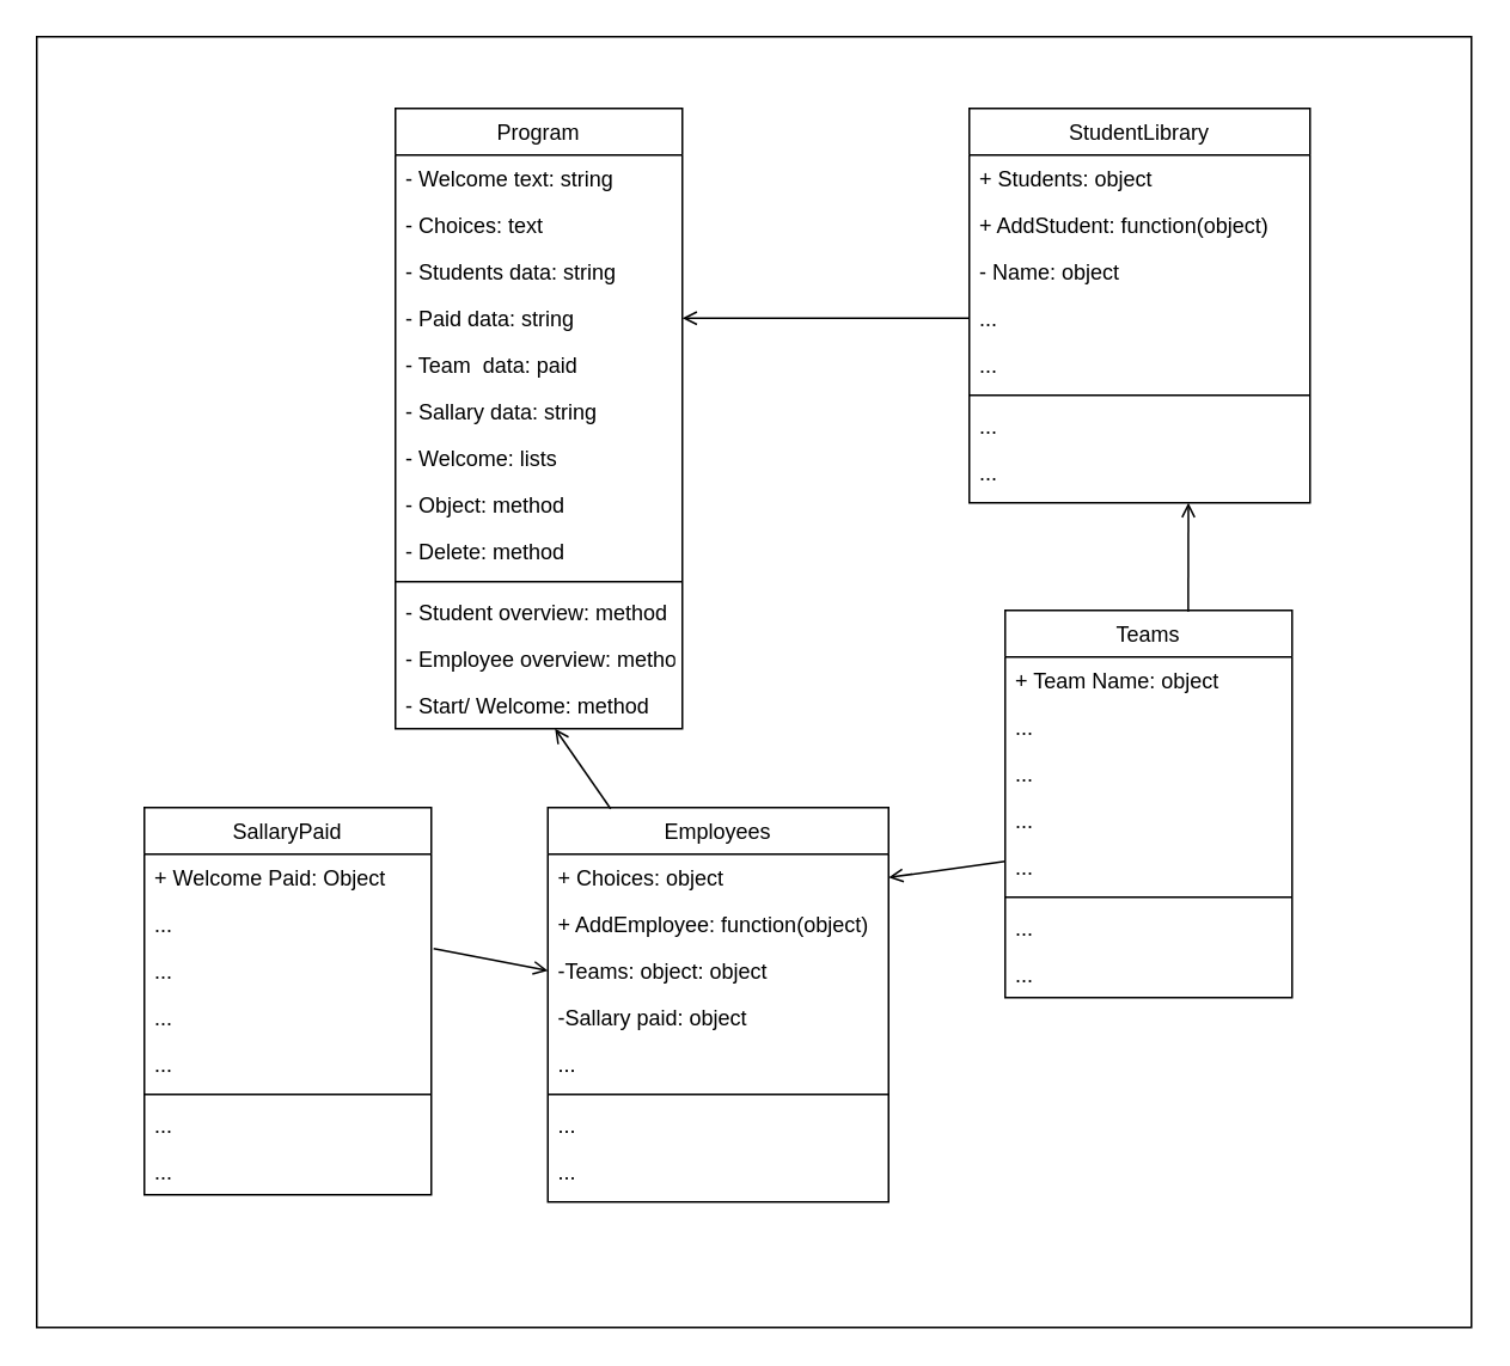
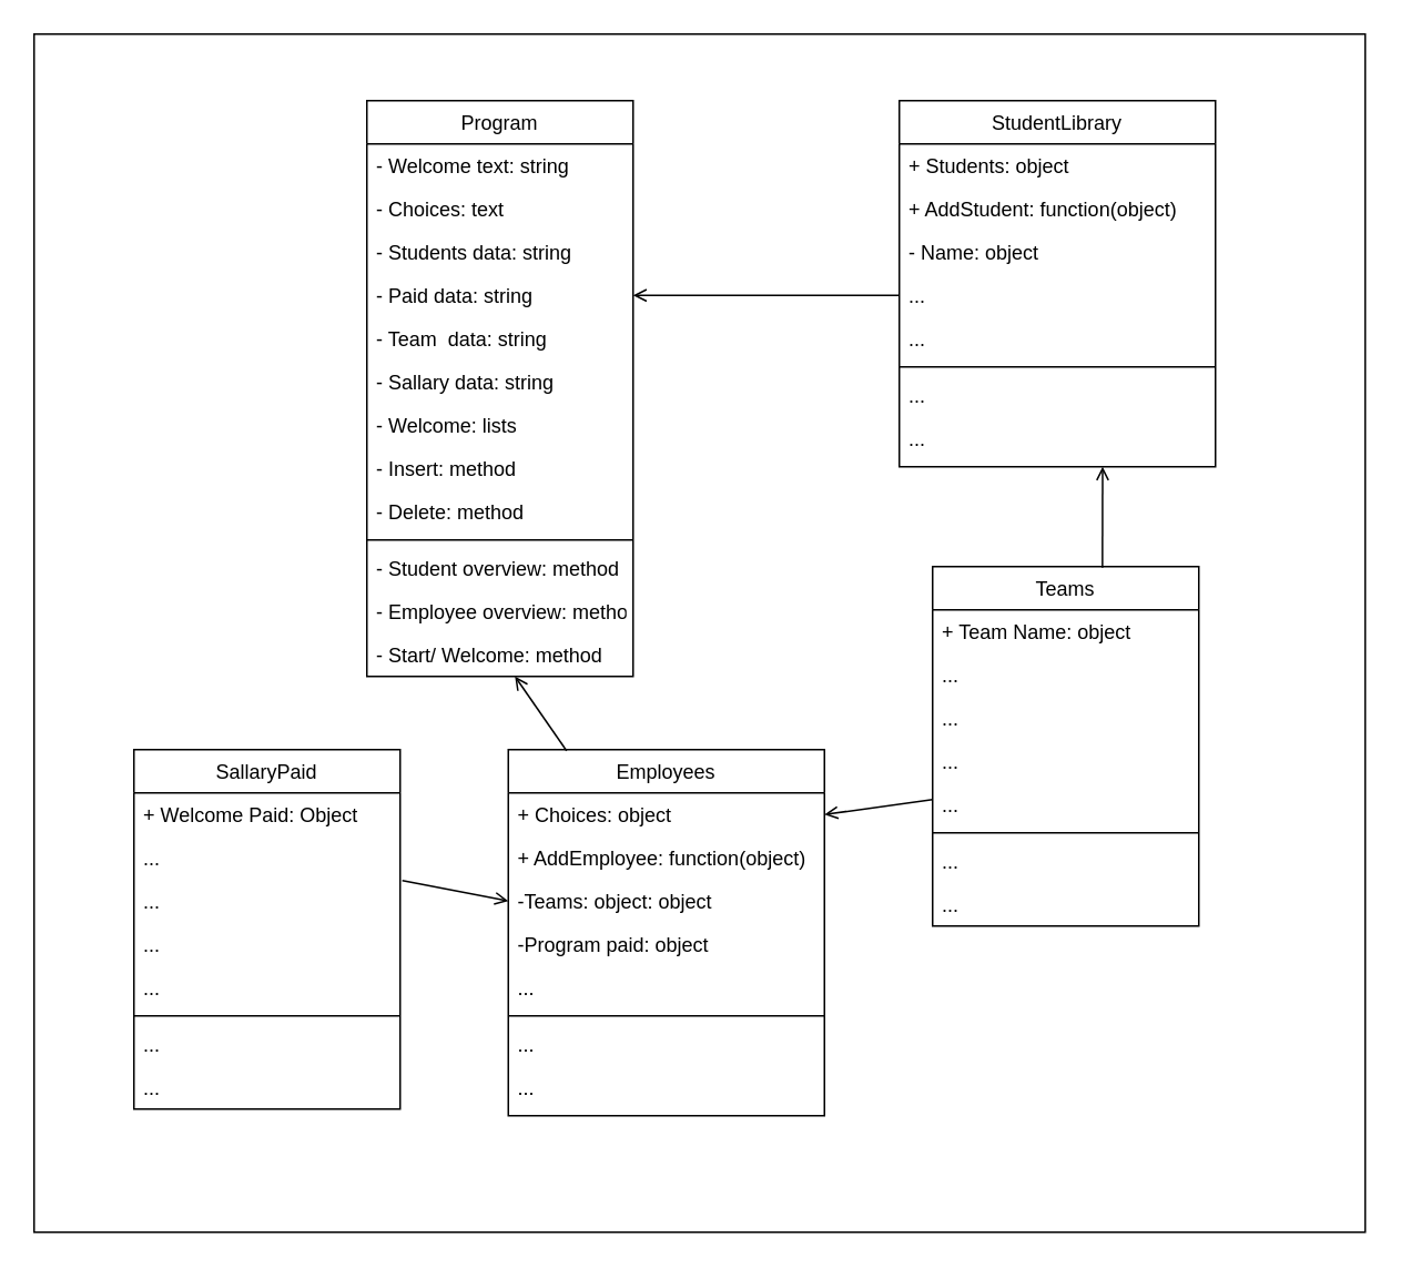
- <mxCell id="7" value="- Team  data: paid" style="text;align=left;verticalAlign=top;spacingLeft=4;spacingRight=4;overflow=hidden;rotatable=0;points=[[0,0.5],[1,0.5]];portConstraint=eastwest;rounded=0;shadow=0;html=0;" parent="2" vertex="1"><mxGeometry y="130" width="160" height="26" as="geometry" /></mxCell>
+ <mxCell id="7" value="- Team  data: string" style="text;align=left;verticalAlign=top;spacingLeft=4;spacingRight=4;overflow=hidden;rotatable=0;points=[[0,0.5],[1,0.5]];portConstraint=eastwest;rounded=0;shadow=0;html=0;" parent="2" vertex="1"><mxGeometry y="130" width="160" height="26" as="geometry" /></mxCell>
- <mxCell id="10" value="- Object: method" style="text;align=left;verticalAlign=top;spacingLeft=4;spacingRight=4;overflow=hidden;rotatable=0;points=[[0,0.5],[1,0.5]];portConstraint=eastwest;rounded=0;shadow=0;html=0;" parent="2" vertex="1"><mxGeometry y="208" width="160" height="26" as="geometry" /></mxCell>
+ <mxCell id="10" value="- Insert: method" style="text;align=left;verticalAlign=top;spacingLeft=4;spacingRight=4;overflow=hidden;rotatable=0;points=[[0,0.5],[1,0.5]];portConstraint=eastwest;rounded=0;shadow=0;html=0;" parent="2" vertex="1"><mxGeometry y="208" width="160" height="26" as="geometry" /></mxCell>
- <mxCell id="38" value="-Sallary paid: object" style="text;align=left;verticalAlign=top;spacingLeft=4;spacingRight=4;overflow=hidden;rotatable=0;points=[[0,0.5],[1,0.5]];portConstraint=eastwest;rounded=0;shadow=0;html=0;" parent="34" vertex="1"><mxGeometry y="104" width="190" height="26" as="geometry" /></mxCell>
+ <mxCell id="38" value="-Program paid: object" style="text;align=left;verticalAlign=top;spacingLeft=4;spacingRight=4;overflow=hidden;rotatable=0;points=[[0,0.5],[1,0.5]];portConstraint=eastwest;rounded=0;shadow=0;html=0;" parent="34" vertex="1"><mxGeometry y="104" width="190" height="26" as="geometry" /></mxCell>
